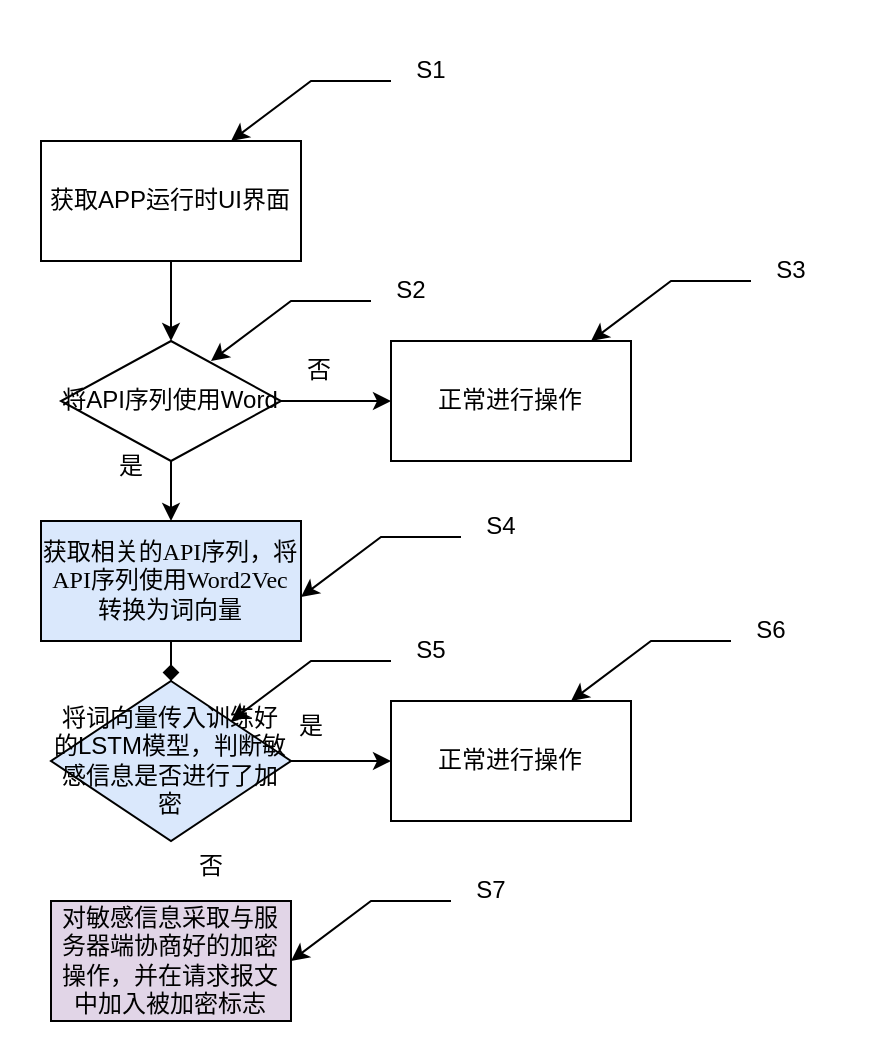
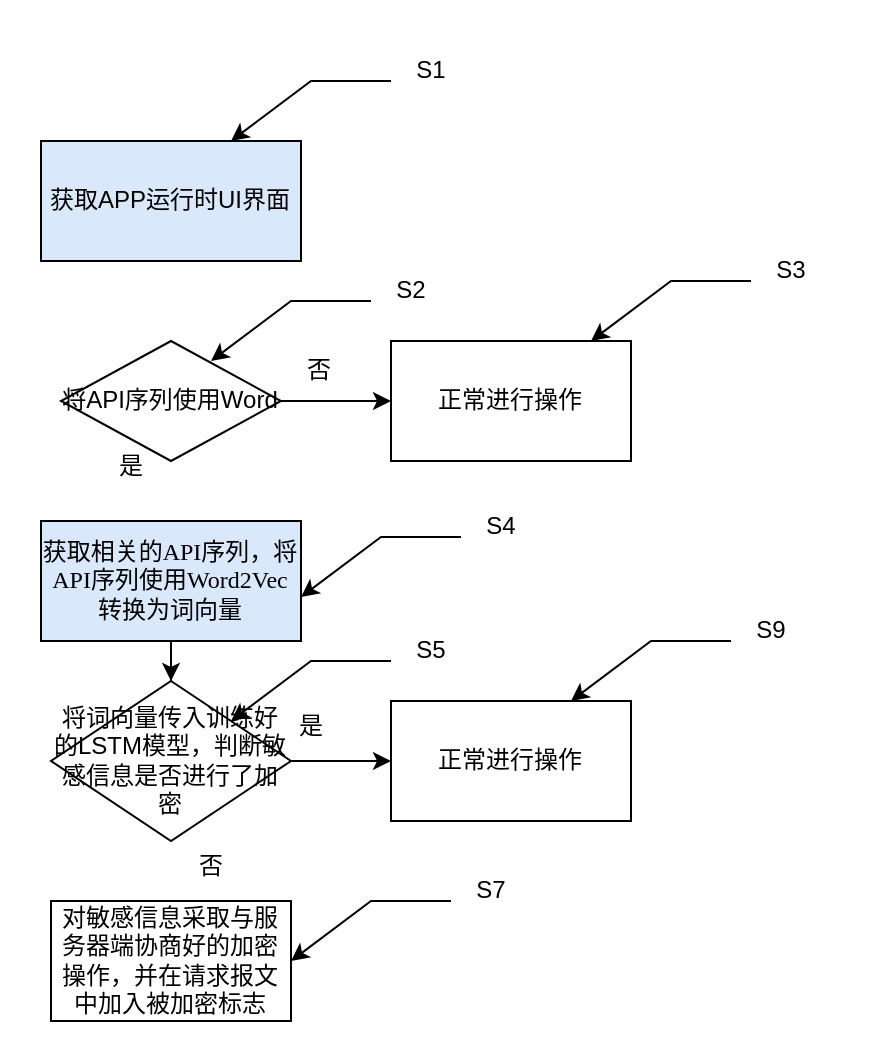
- <mxCell id="3" value="获取APP运行时UI界面" style="whiteSpace=wrap;html=1;" vertex="1" parent="1"><mxGeometry x="20" y="70" width="130" height="60" as="geometry" /></mxCell>
+ <mxCell id="3" value="获取APP运行时UI界面" style="whiteSpace=wrap;html=1;fillColor=#dae8fc;" vertex="1" parent="1"><mxGeometry x="20" y="70" width="130" height="60" as="geometry" /></mxCell>
- <mxCell id="2" value="" style="edgeStyle=orthogonalEdgeStyle;rounded=0;orthogonalLoop=1;jettySize=auto;html=1;" edge="1" parent="1" source="3" target="6"><mxGeometry relative="1" as="geometry" /></mxCell>
- <mxCell id="5" value="" style="edgeStyle=orthogonalEdgeStyle;rounded=0;orthogonalLoop=1;jettySize=auto;html=1;" edge="1" parent="1" source="6" target="9"><mxGeometry relative="1" as="geometry" /></mxCell>
- <mxCell id="29" value="S6" style="text;html=1;align=center;verticalAlign=middle;resizable=0;points=[];autosize=1;strokeColor=none;fillColor=none;" vertex="1" parent="1"><mxGeometry x="365" y="300" width="40" height="30" as="geometry" /></mxCell>
+ <mxCell id="29" value="S9" style="text;html=1;align=center;verticalAlign=middle;resizable=0;points=[];autosize=1;strokeColor=none;fillColor=none;" vertex="1" parent="1"><mxGeometry x="365" y="300" width="40" height="30" as="geometry" /></mxCell>
- <mxCell id="8" value="" style="edgeStyle=orthogonalEdgeStyle;rounded=0;orthogonalLoop=1;jettySize=auto;html=1;endArrow=diamond;" edge="1" parent="1" source="9" target="13"><mxGeometry relative="1" as="geometry" /></mxCell>
+ <mxCell id="8" value="" style="edgeStyle=orthogonalEdgeStyle;rounded=0;orthogonalLoop=1;jettySize=auto;html=1;" edge="1" parent="1" source="9" target="13"><mxGeometry relative="1" as="geometry" /></mxCell>
- <mxCell id="13" value="&lt;p class=&quot;MsoNormal&quot;&gt;将词向量传入训练好的LSTM模型，判断敏感信息是否进行了加密&lt;/p&gt;" style="rhombus;whiteSpace=wrap;html=1;fillColor=#dae8fc;" vertex="1" parent="1"><mxGeometry x="25" y="340" width="120" height="80" as="geometry" /></mxCell>
+ <mxCell id="13" value="&lt;p class=&quot;MsoNormal&quot;&gt;将词向量传入训练好的LSTM模型，判断敏感信息是否进行了加密&lt;/p&gt;" style="rhombus;whiteSpace=wrap;html=1;" vertex="1" parent="1"><mxGeometry x="25" y="340" width="120" height="80" as="geometry" /></mxCell>
- <mxCell id="16" value="&lt;p class=&quot;MsoNormal&quot;&gt;对敏感信息采取与服务器端协商好的加密操作，并在请求报文中加入被加密标志&lt;/p&gt;" style="whiteSpace=wrap;html=1;fillColor=#e1d5e7;" vertex="1" parent="1"><mxGeometry x="25" y="450" width="120" height="60" as="geometry" /></mxCell>
+ <mxCell id="16" value="&lt;p class=&quot;MsoNormal&quot;&gt;对敏感信息采取与服务器端协商好的加密操作，并在请求报文中加入被加密标志&lt;/p&gt;" style="whiteSpace=wrap;html=1;" vertex="1" parent="1"><mxGeometry x="25" y="450" width="120" height="60" as="geometry" /></mxCell>
